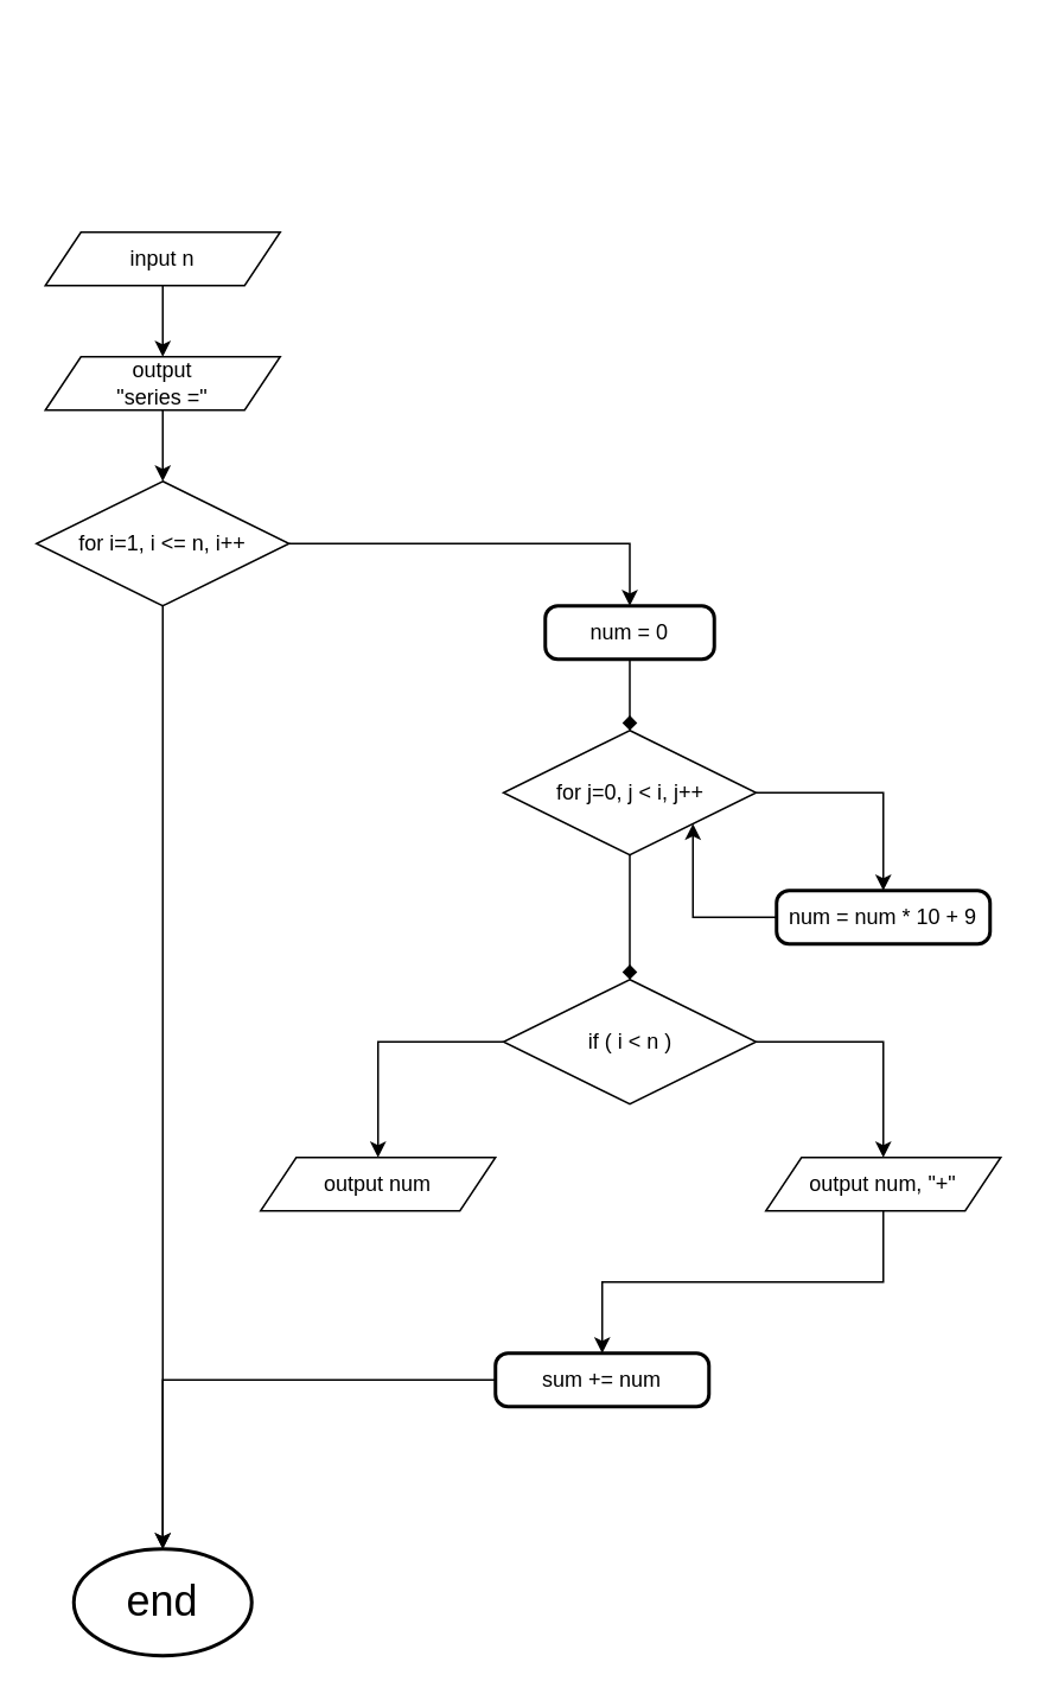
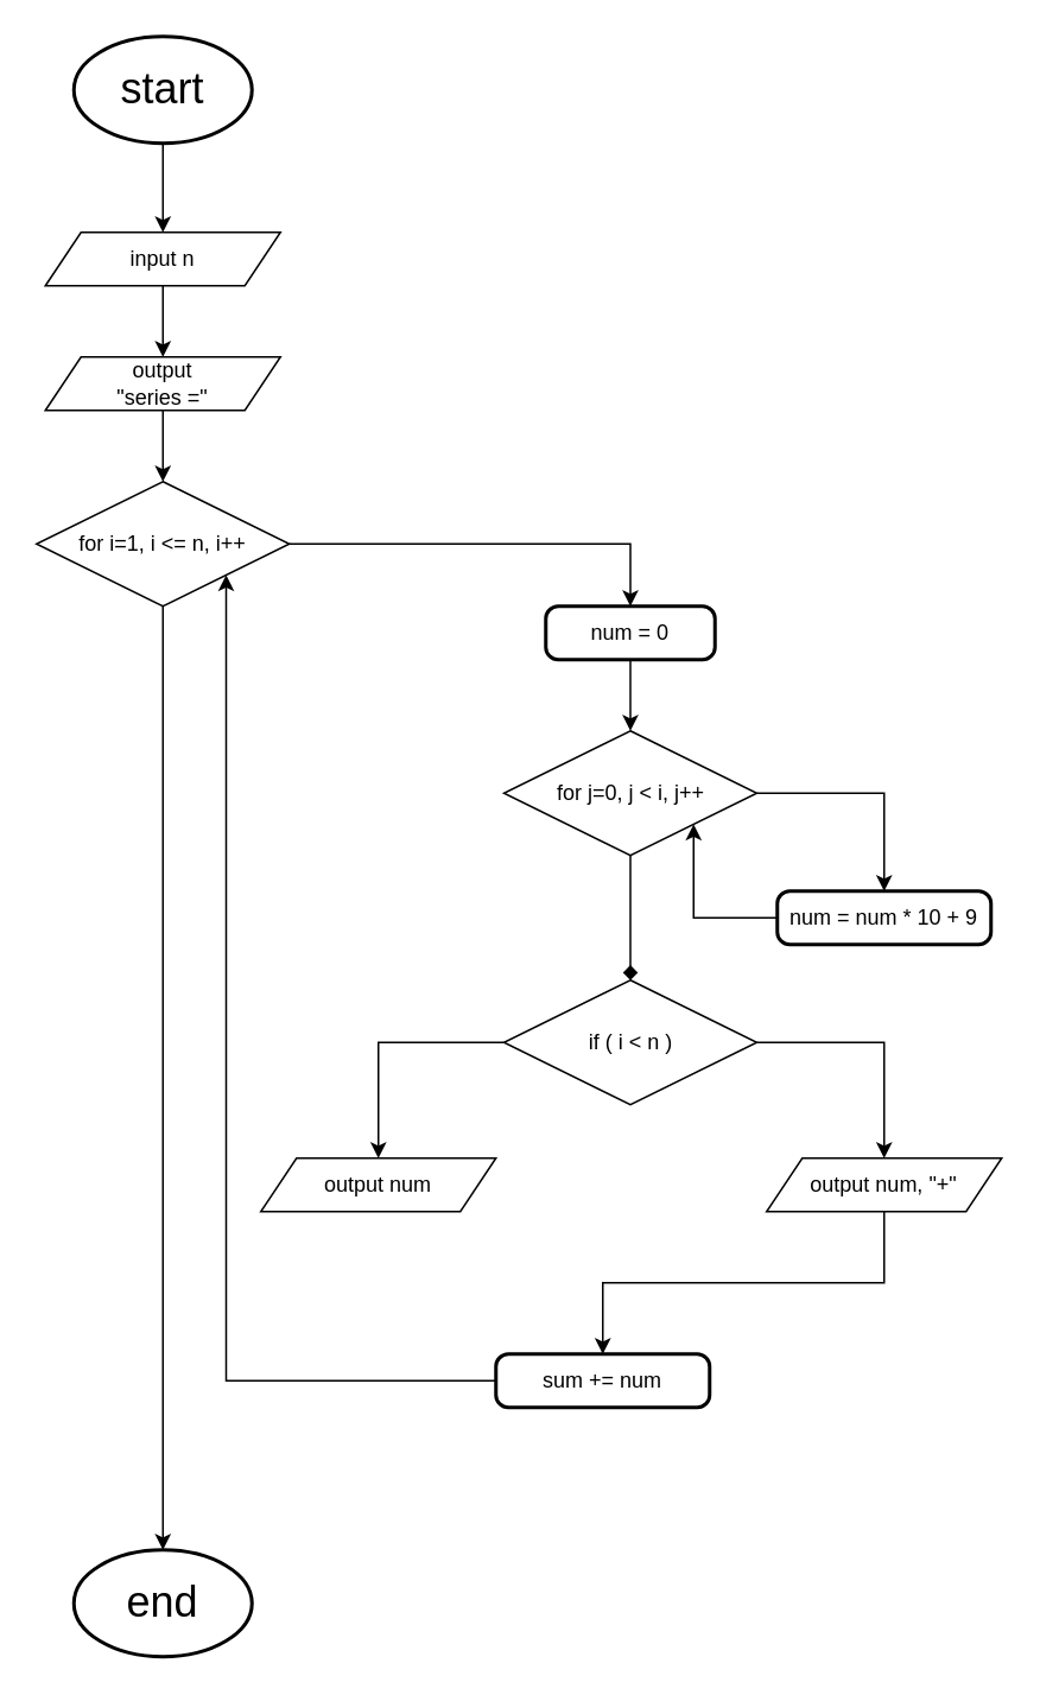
+ <mxCell id="3" value="&lt;font style=&quot;font-size: 24px;&quot;&gt;start&lt;/font&gt;" style="strokeWidth=2;html=1;shape=mxgraph.flowchart.start_1;whiteSpace=wrap;" vertex="1" parent="1"><mxGeometry x="41" y="20" width="100" height="60" as="geometry" /></mxCell>
+ <mxCell id="2" style="edgeStyle=orthogonalEdgeStyle;rounded=0;orthogonalLoop=1;jettySize=auto;html=1;entryX=0.5;entryY=0;entryDx=0;entryDy=0;" edge="1" parent="1" source="3" target="5"><mxGeometry relative="1" as="geometry" /></mxCell>
- <mxCell id="14" style="edgeStyle=orthogonalEdgeStyle;rounded=0;orthogonalLoop=1;jettySize=auto;html=1;entryX=0.5;entryY=0;entryDx=0;entryDy=0;endArrow=diamond;" edge="1" parent="1" source="15" target="13"><mxGeometry relative="1" as="geometry" /></mxCell>
+ <mxCell id="14" style="edgeStyle=orthogonalEdgeStyle;rounded=0;orthogonalLoop=1;jettySize=auto;html=1;entryX=0.5;entryY=0;entryDx=0;entryDy=0;" edge="1" parent="1" source="15" target="13"><mxGeometry relative="1" as="geometry" /></mxCell>
- <mxCell id="21" style="edgeStyle=orthogonalEdgeStyle;rounded=0;orthogonalLoop=1;jettySize=auto;html=1;" edge="1" parent="1" source="22" target="6"><mxGeometry relative="1" as="geometry" /></mxCell>
+ <mxCell id="21" style="edgeStyle=orthogonalEdgeStyle;rounded=0;orthogonalLoop=1;jettySize=auto;html=1;entryX=1;entryY=1;entryDx=0;entryDy=0;" edge="1" parent="1" source="22" target="10"><mxGeometry relative="1" as="geometry" /></mxCell>
